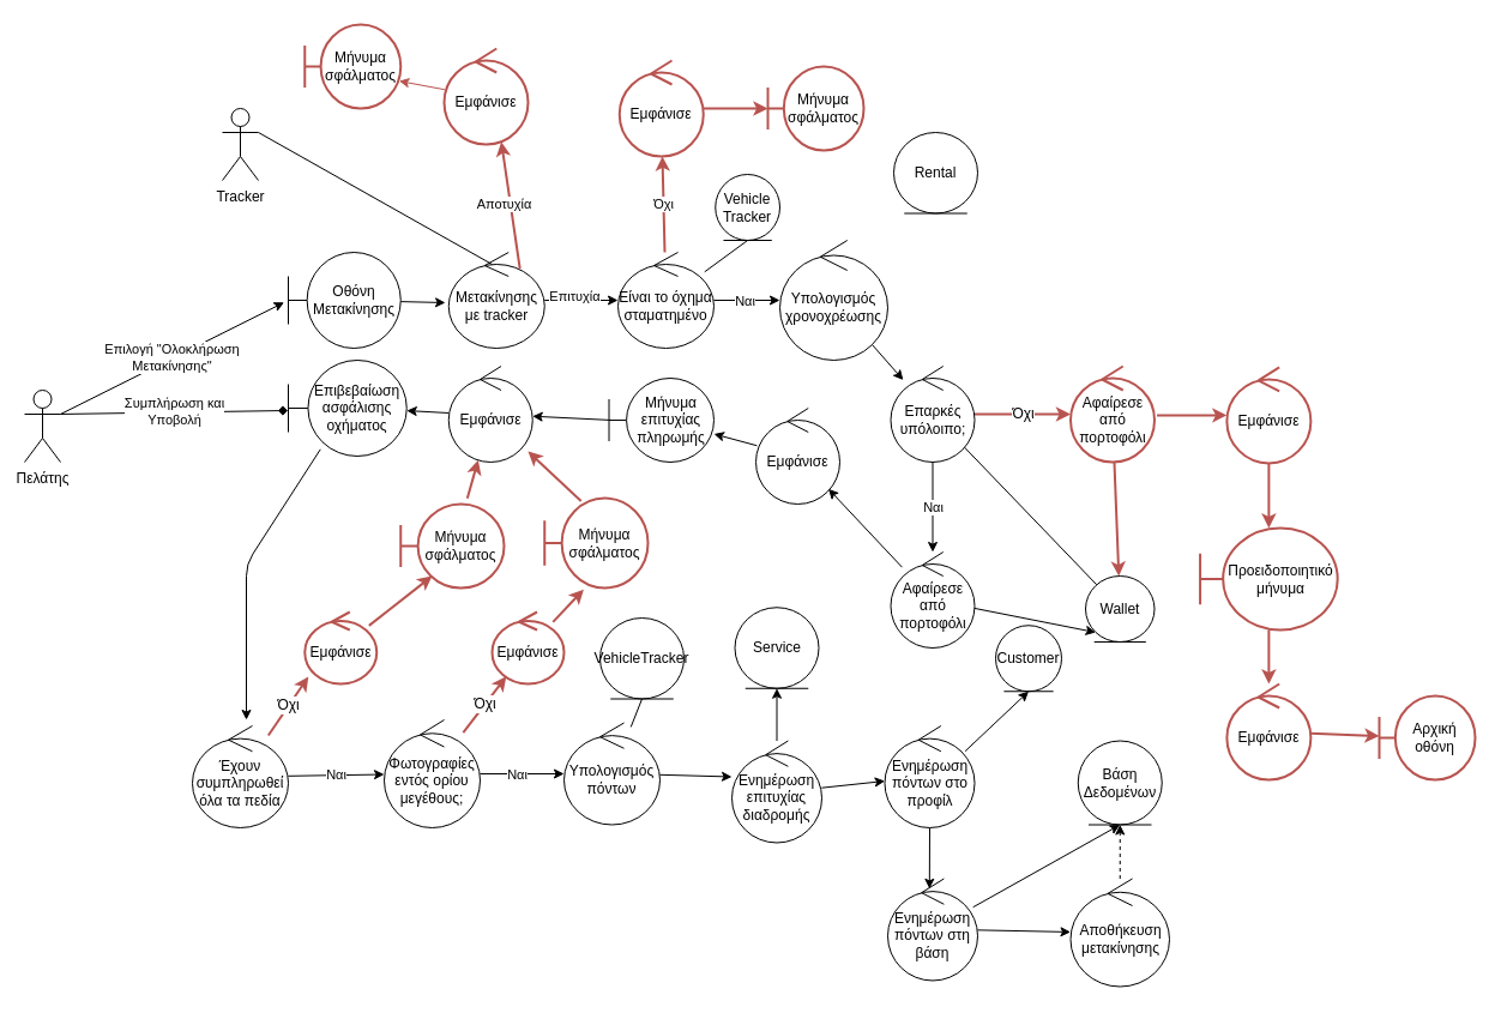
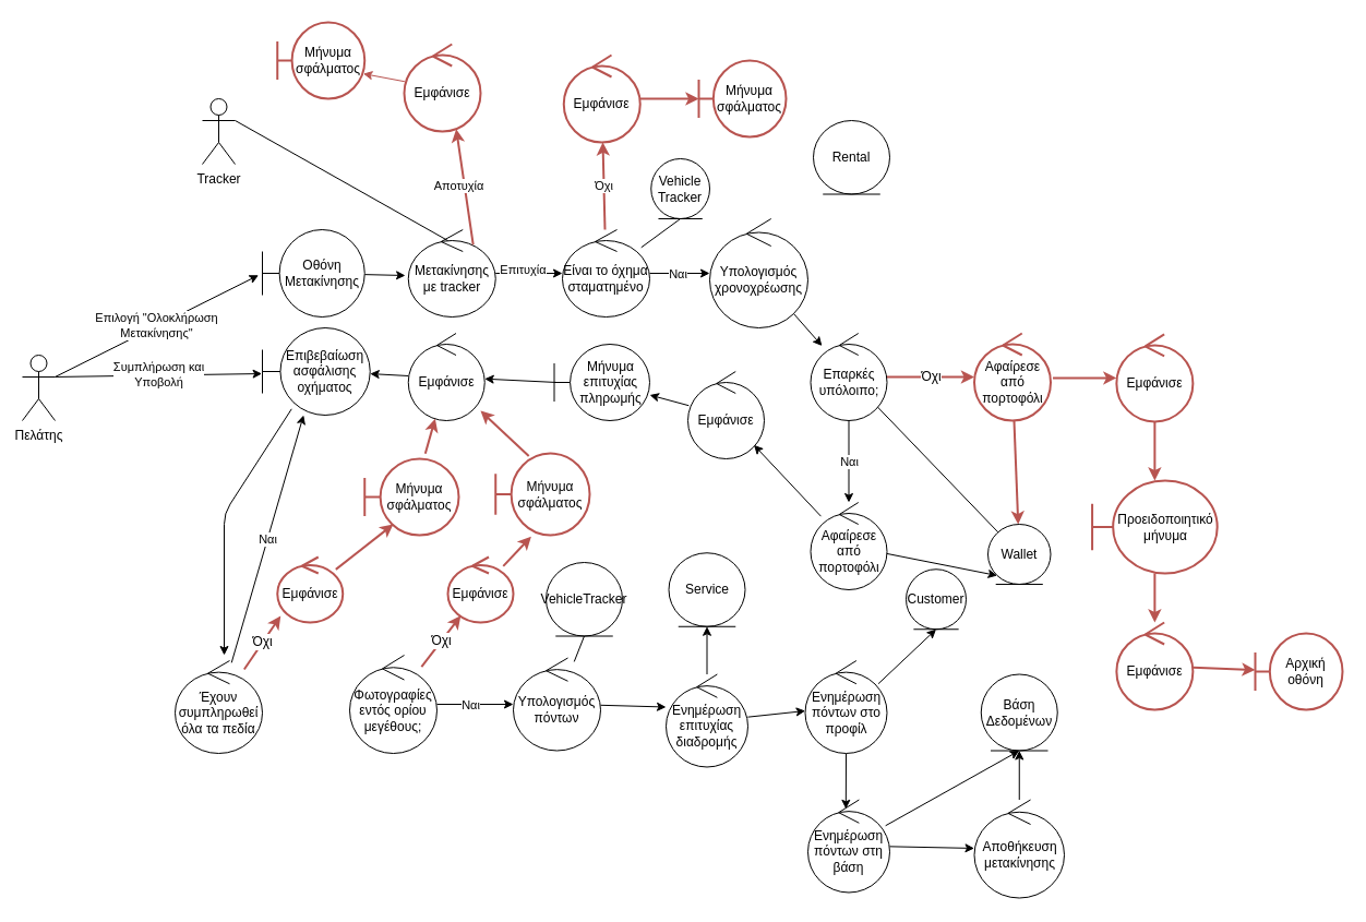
- <mxCell id="3" value="Συμπλήρωση και&lt;br&gt;Υποβολή" style="edgeStyle=none;html=1;exitX=1;exitY=0.333;exitDx=0;exitDy=0;exitPerimeter=0;entryX=-0.004;entryY=0.525;entryDx=0;entryDy=0;entryPerimeter=0;endArrow=diamond;endFill=1;" parent="1" source="4" target="48" edge="1"><mxGeometry relative="1" as="geometry" /></mxCell>
+ <mxCell id="3" value="Συμπλήρωση και&lt;br&gt;Υποβολή" style="edgeStyle=none;html=1;exitX=1;exitY=0.333;exitDx=0;exitDy=0;exitPerimeter=0;entryX=-0.004;entryY=0.525;entryDx=0;entryDy=0;entryPerimeter=0;endArrow=classic;endFill=1;" parent="1" source="4" target="48" edge="1"><mxGeometry relative="1" as="geometry" /></mxCell>
- <mxCell id="50" value="Ναι" style="edgeStyle=none;html=1;endArrow=classic;endFill=1;" parent="1" source="51" target="55" edge="1"><mxGeometry relative="1" as="geometry" /></mxCell>
+ <mxCell id="50" value="Ναι" style="edgeStyle=none;html=1;endArrow=classic;endFill=1;" parent="1" source="51" target="48" edge="1"><mxGeometry relative="1" as="geometry" /></mxCell>
- <mxCell id="71" style="edgeStyle=none;html=1;entryX=0.5;entryY=1;entryDx=0;entryDy=0;strokeWidth=1;dashed=1;" parent="1" source="72" target="73" edge="1"><mxGeometry relative="1" as="geometry" /></mxCell>
+ <mxCell id="71" style="edgeStyle=none;html=1;entryX=0.5;entryY=1;entryDx=0;entryDy=0;strokeWidth=1;" parent="1" source="72" target="73" edge="1"><mxGeometry relative="1" as="geometry" /></mxCell>
